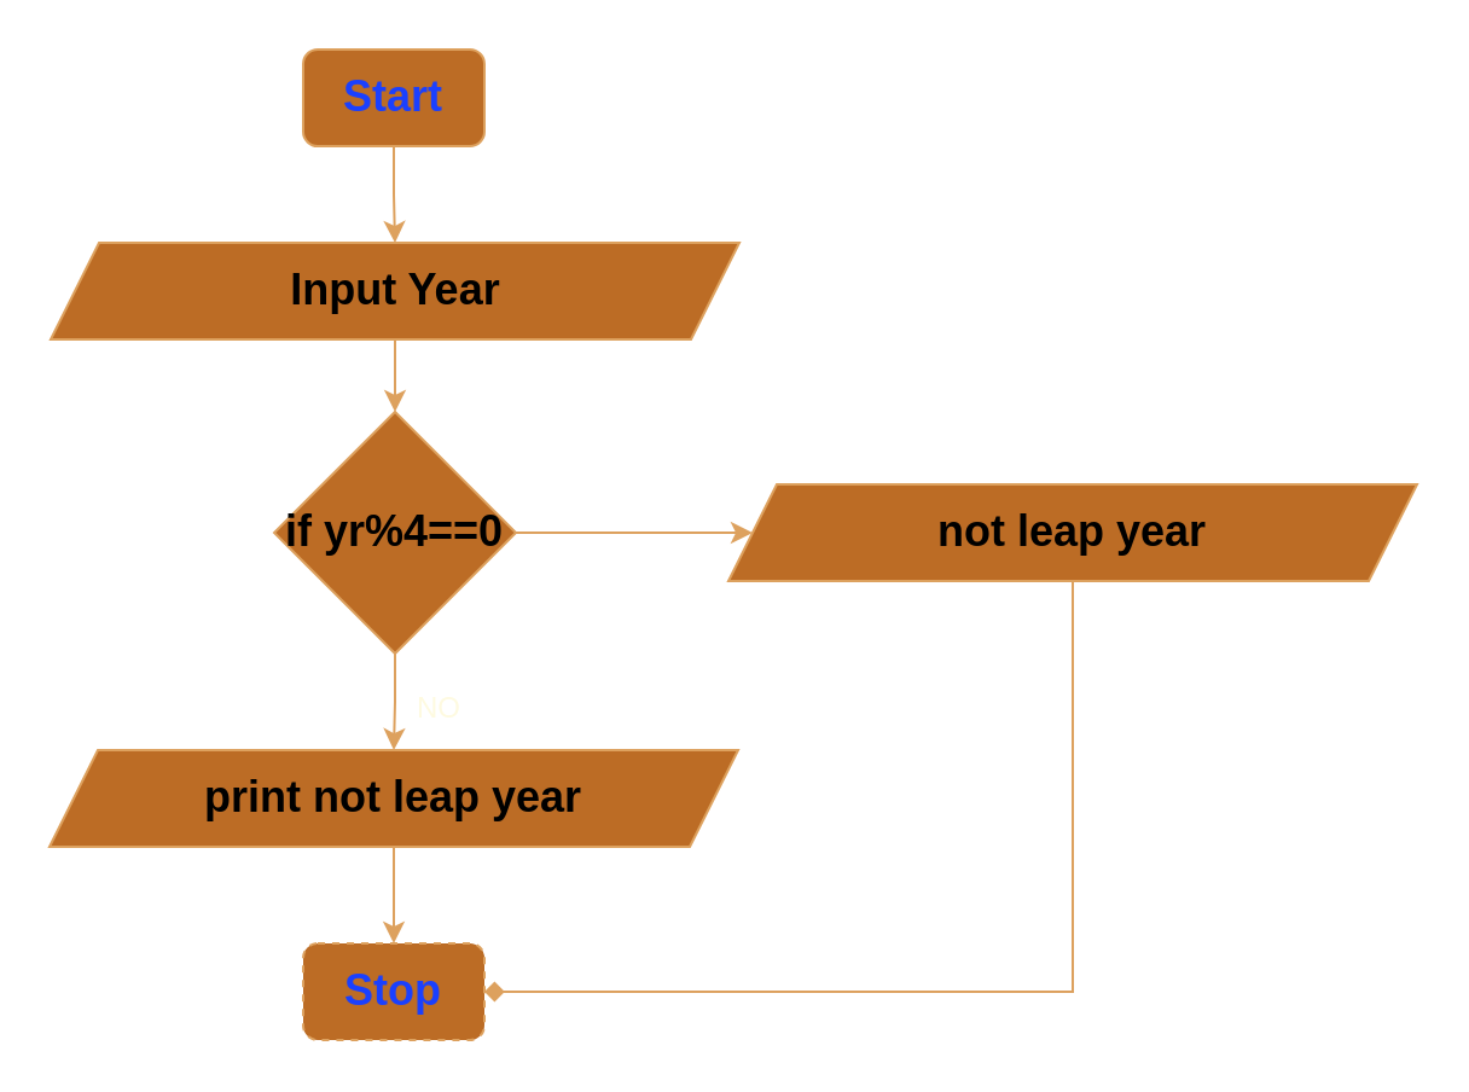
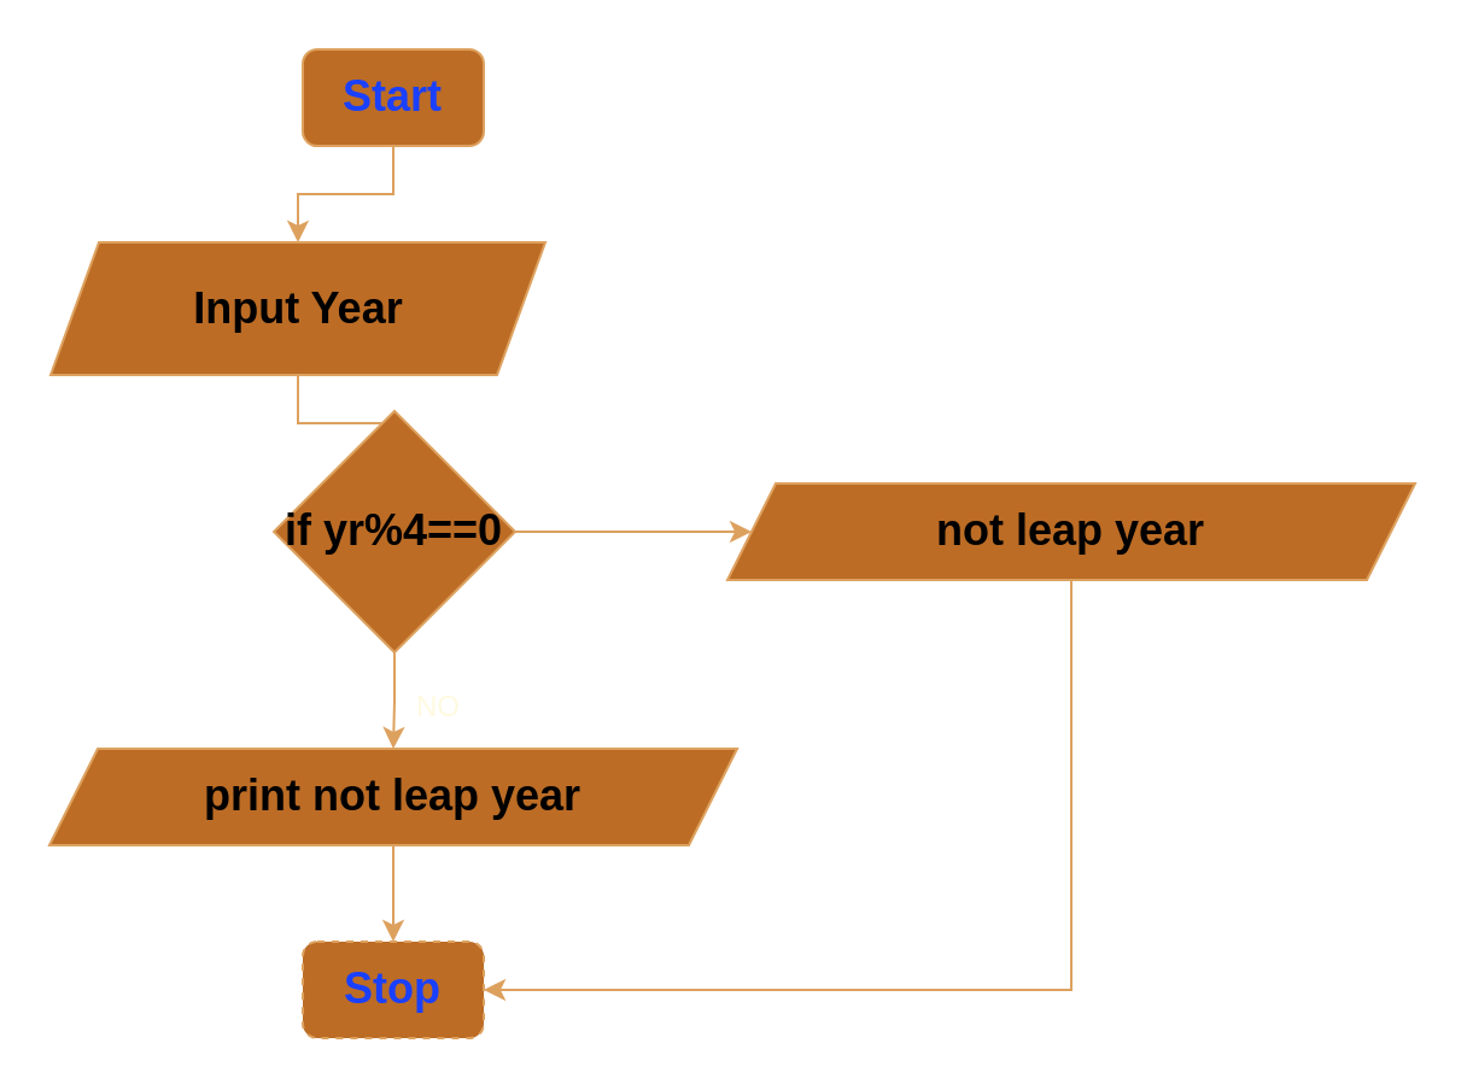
- <mxCell id="5" value="&lt;b style=&quot;color: rgb(0, 0, 0); font-size: 18px;&quot;&gt;Input Year&lt;/b&gt;" style="shape=parallelogram;perimeter=parallelogramPerimeter;whiteSpace=wrap;html=1;fixedSize=1;labelBackgroundColor=none;fillColor=#BC6C25;strokeColor=#DDA15E;fontColor=#FEFAE0;" vertex="1" parent="1"><mxGeometry x="20.5" y="100" width="285" height="40" as="geometry" /></mxCell>
+ <mxCell id="5" value="&lt;b style=&quot;color: rgb(0, 0, 0); font-size: 18px;&quot;&gt;Input Year&lt;/b&gt;" style="shape=parallelogram;perimeter=parallelogramPerimeter;whiteSpace=wrap;html=1;fixedSize=1;labelBackgroundColor=none;fillColor=#BC6C25;strokeColor=#DDA15E;fontColor=#FEFAE0;" vertex="1" parent="1"><mxGeometry x="20.5" y="100" width="205" height="55" as="geometry" /></mxCell>
- <mxCell id="12" style="edgeStyle=orthogonalEdgeStyle;rounded=0;orthogonalLoop=1;jettySize=auto;html=1;strokeColor=#DDA15E;fontColor=#FEFAE0;fillColor=#BC6C25;entryX=1;entryY=0.5;entryDx=0;entryDy=0;endArrow=diamond;" edge="1" parent="1" source="13" target="11"><mxGeometry relative="1" as="geometry"><mxPoint x="443.5" y="420" as="targetPoint" /><Array as="points"><mxPoint x="444" y="410" /></Array></mxGeometry></mxCell>
+ <mxCell id="12" style="edgeStyle=orthogonalEdgeStyle;rounded=0;orthogonalLoop=1;jettySize=auto;html=1;strokeColor=#DDA15E;fontColor=#FEFAE0;fillColor=#BC6C25;entryX=1;entryY=0.5;entryDx=0;entryDy=0;" edge="1" parent="1" source="13" target="11"><mxGeometry relative="1" as="geometry"><mxPoint x="443.5" y="420" as="targetPoint" /><Array as="points"><mxPoint x="444" y="410" /></Array></mxGeometry></mxCell>
